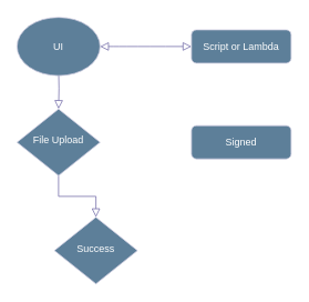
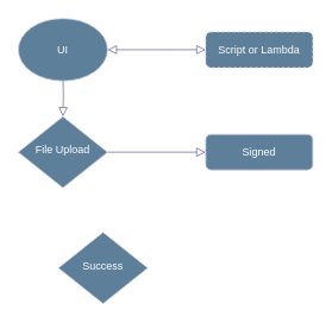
- <mxCell id="10" value="Script or Lambda" style="rounded=1;whiteSpace=wrap;html=1;fontSize=12;glass=0;strokeWidth=1;shadow=0;labelBackgroundColor=none;fillColor=#5D7F99;strokeColor=#D0CEE2;fontColor=#ffffff;" parent="1" vertex="1"><mxGeometry x="230" y="35" width="120" height="40" as="geometry" /></mxCell>
+ <mxCell id="10" value="Script or Lambda" style="rounded=1;whiteSpace=wrap;html=1;fontSize=12;glass=0;strokeWidth=1;shadow=0;labelBackgroundColor=none;fillColor=#5D7F99;strokeColor=#D0CEE2;fontColor=#ffffff;dashed=1;" parent="1" vertex="1"><mxGeometry x="230" y="35" width="120" height="40" as="geometry" /></mxCell>
+ <mxCell id="6" value="No" style="edgeStyle=orthogonalEdgeStyle;rounded=0;html=1;jettySize=auto;orthogonalLoop=1;fontSize=11;endArrow=block;endFill=0;endSize=8;strokeWidth=1;shadow=0;labelBackgroundColor=none;strokeColor=#736CA8;fontColor=#ffffff;" parent="1" source="7" target="8" edge="1"><mxGeometry y="10" relative="1" as="geometry"><mxPoint as="offset" /></mxGeometry></mxCell>
- <mxCell id="5" value="Yes" style="rounded=0;html=1;jettySize=auto;orthogonalLoop=1;fontSize=11;endArrow=block;endFill=0;endSize=8;strokeWidth=1;shadow=0;labelBackgroundColor=none;edgeStyle=orthogonalEdgeStyle;strokeColor=#736CA8;fontColor=#ffffff;" parent="1" source="7" target="9" edge="1"><mxGeometry y="20" relative="1" as="geometry"><mxPoint as="offset" /></mxGeometry></mxCell>
